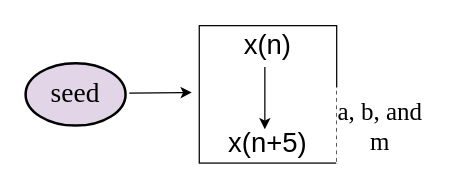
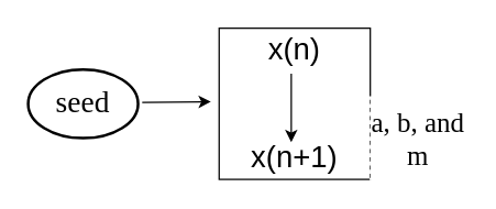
- <mxCell id="2" value="&lt;font style=&quot;font-size: 22px;&quot;&gt;seed&lt;/font&gt;" style="ellipse;whiteSpace=wrap;html=1;strokeWidth=2;fontFamily=Arial Narrow;fillColor=#e1d5e7;" parent="1" vertex="1"><mxGeometry x="20" y="50" width="80" height="50" as="geometry" /></mxCell>
+ <mxCell id="2" value="&lt;font style=&quot;font-size: 22px;&quot;&gt;seed&lt;/font&gt;" style="ellipse;whiteSpace=wrap;html=1;strokeWidth=2;fontFamily=Arial Narrow;" parent="1" vertex="1"><mxGeometry x="20" y="50" width="80" height="50" as="geometry" /></mxCell>
- <mxCell id="4" value="&lt;font style=&quot;font-size: 22px;&quot;&gt;x(n)&lt;/font&gt;&lt;div&gt;&lt;span style=&quot;font-size: 22px;&quot;&gt;&lt;br&gt;&lt;/span&gt;&lt;div&gt;&lt;font style=&quot;font-size: 22px;&quot;&gt;&lt;br&gt;&lt;/font&gt;&lt;/div&gt;&lt;div&gt;&lt;font style=&quot;font-size: 22px;&quot;&gt;x(n+5)&lt;/font&gt;&lt;/div&gt;&lt;/div&gt;" style="whiteSpace=wrap;html=1;aspect=fixed;" vertex="1" parent="1"><mxGeometry x="159" y="20" width="110" height="110" as="geometry" /></mxCell>
+ <mxCell id="4" value="&lt;font style=&quot;font-size: 22px;&quot;&gt;x(n)&lt;/font&gt;&lt;div&gt;&lt;span style=&quot;font-size: 22px;&quot;&gt;&lt;br&gt;&lt;/span&gt;&lt;div&gt;&lt;font style=&quot;font-size: 22px;&quot;&gt;&lt;br&gt;&lt;/font&gt;&lt;/div&gt;&lt;div&gt;&lt;font style=&quot;font-size: 22px;&quot;&gt;x(n+1)&lt;/font&gt;&lt;/div&gt;&lt;/div&gt;" style="whiteSpace=wrap;html=1;aspect=fixed;" vertex="1" parent="1"><mxGeometry x="159" y="20" width="110" height="110" as="geometry" /></mxCell>
